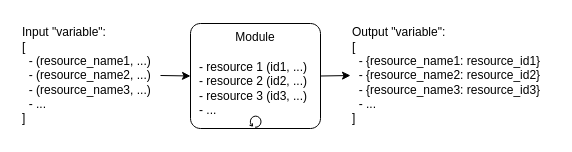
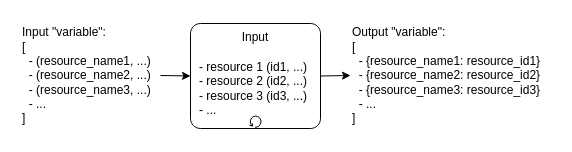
- <mxCell id="4" value="Module" style="points=[[0.25,0,0],[0.5,0,0],[0.75,0,0],[1,0.25,0],[1,0.5,0],[1,0.75,0],[0.75,1,0],[0.5,1,0],[0.25,1,0],[0,0.75,0],[0,0.5,0],[0,0.25,0]];shape=mxgraph.bpmn.task;whiteSpace=wrap;rectStyle=rounded;size=10;taskMarker=abstract;isLoopStandard=1;verticalAlign=top;" vertex="1" parent="1"><mxGeometry x="190" y="23" width="130" height="105" as="geometry" /></mxCell>
+ <mxCell id="4" value="Input" style="points=[[0.25,0,0],[0.5,0,0],[0.75,0,0],[1,0.25,0],[1,0.5,0],[1,0.75,0],[0.75,1,0],[0.5,1,0],[0.25,1,0],[0,0.75,0],[0,0.5,0],[0,0.25,0]];shape=mxgraph.bpmn.task;whiteSpace=wrap;rectStyle=rounded;size=10;taskMarker=abstract;isLoopStandard=1;verticalAlign=top;" vertex="1" parent="1"><mxGeometry x="190" y="23" width="130" height="105" as="geometry" /></mxCell>
